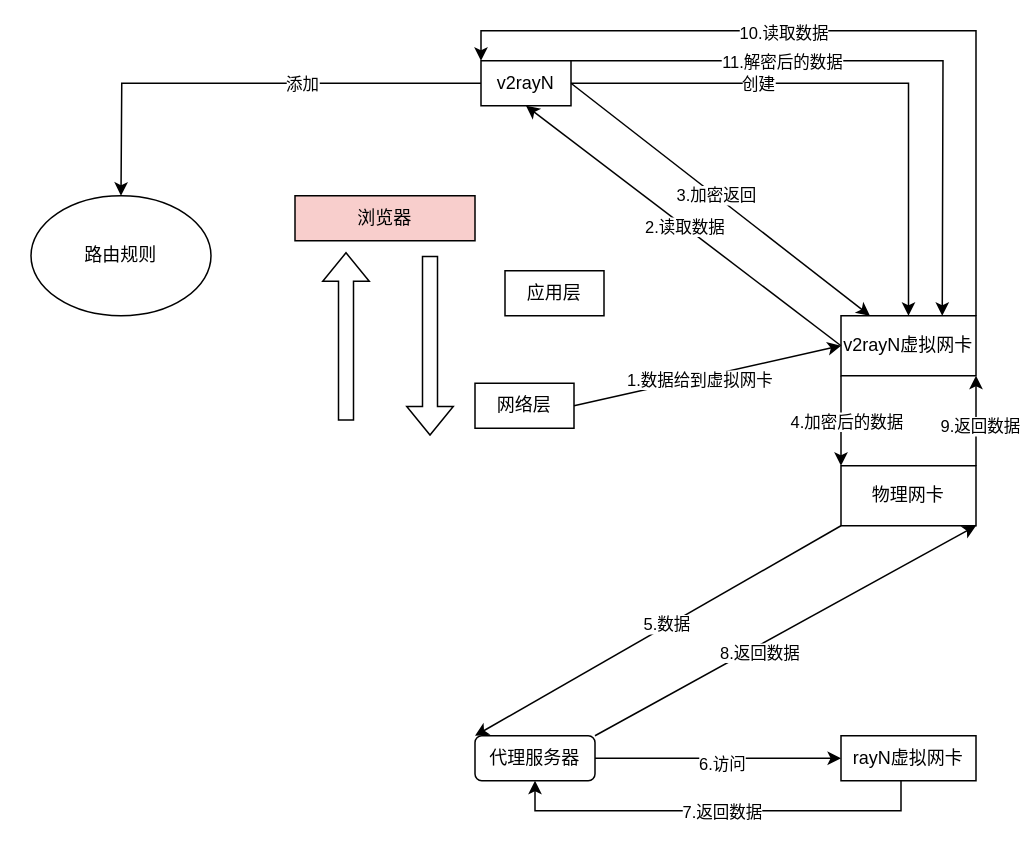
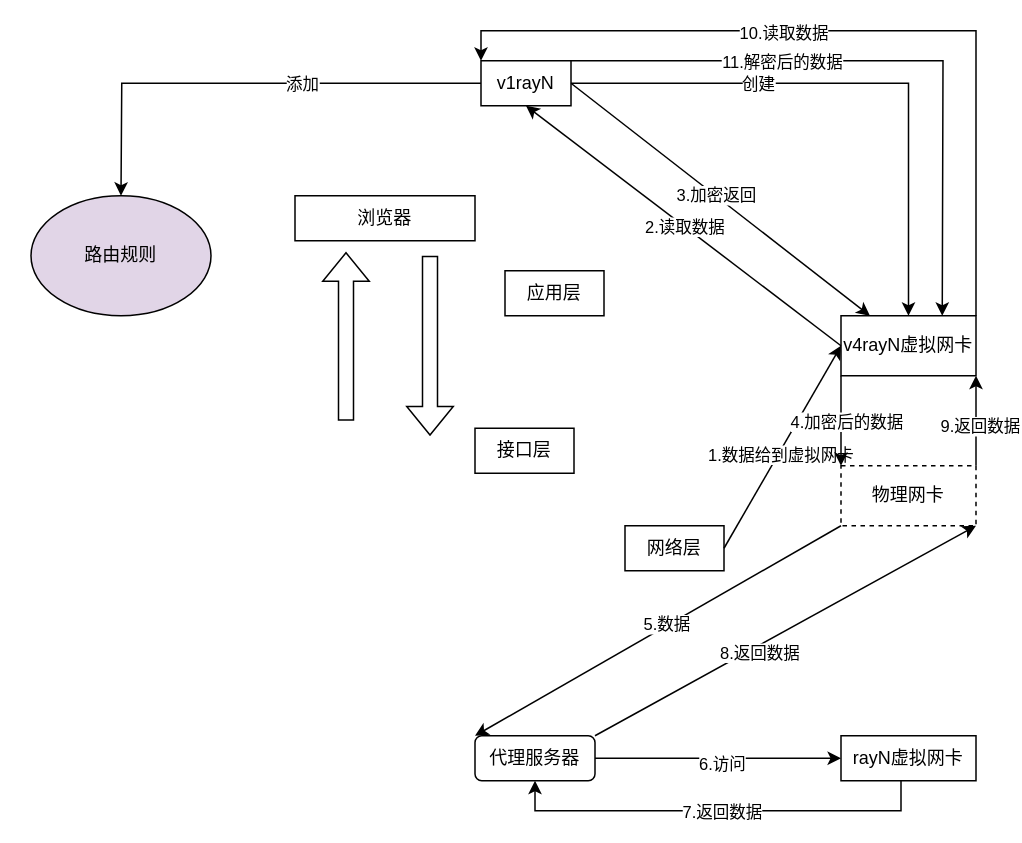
- <mxCell id="6" value="v2rayN" style="rounded=0;whiteSpace=wrap;html=1;" parent="1" vertex="1"><mxGeometry x="320" y="40" width="60" height="30" as="geometry" /></mxCell>
+ <mxCell id="6" value="v1rayN" style="rounded=0;whiteSpace=wrap;html=1;" parent="1" vertex="1"><mxGeometry x="320" y="40" width="60" height="30" as="geometry" /></mxCell>
- <mxCell id="39" value="浏览器" style="rounded=0;whiteSpace=wrap;html=1;fillColor=#f8cecc;" parent="1" vertex="1"><mxGeometry x="196" y="130" width="120" height="30" as="geometry" /></mxCell>
+ <mxCell id="39" value="浏览器" style="rounded=0;whiteSpace=wrap;html=1;" parent="1" vertex="1"><mxGeometry x="196" y="130" width="120" height="30" as="geometry" /></mxCell>
- <mxCell id="10" value="路由规则" style="ellipse;whiteSpace=wrap;html=1;" parent="1" vertex="1"><mxGeometry x="20" y="130" width="120" height="80" as="geometry" /></mxCell>
+ <mxCell id="10" value="路由规则" style="ellipse;whiteSpace=wrap;html=1;fillColor=#e1d5e7;" parent="1" vertex="1"><mxGeometry x="20" y="130" width="120" height="80" as="geometry" /></mxCell>
- <mxCell id="7" value="v2rayN虚拟网卡" style="rounded=0;whiteSpace=wrap;html=1;" parent="1" vertex="1"><mxGeometry x="560" y="210" width="90" height="40" as="geometry" /></mxCell>
+ <mxCell id="7" value="v4rayN虚拟网卡" style="rounded=0;whiteSpace=wrap;html=1;" parent="1" vertex="1"><mxGeometry x="560" y="210" width="90" height="40" as="geometry" /></mxCell>
- <mxCell id="8" value="网络层" style="rounded=0;whiteSpace=wrap;html=1;" parent="1" vertex="1"><mxGeometry x="316" y="255" width="66" height="30" as="geometry" /></mxCell>
+ <mxCell id="8" value="网络层" style="rounded=0;whiteSpace=wrap;html=1;" parent="1" vertex="1"><mxGeometry x="416" y="350" width="66" height="30" as="geometry" /></mxCell>
+ <mxCell id="12" value="接口层" style="rounded=0;whiteSpace=wrap;html=1;" parent="1" vertex="1"><mxGeometry x="316" y="285" width="66" height="30" as="geometry" /></mxCell>
- <mxCell id="9" value="物理网卡" style="rounded=0;whiteSpace=wrap;html=1;" parent="1" vertex="1"><mxGeometry x="560" y="310" width="90" height="40" as="geometry" /></mxCell>
+ <mxCell id="9" value="物理网卡" style="rounded=0;whiteSpace=wrap;html=1;dashed=1;" parent="1" vertex="1"><mxGeometry x="560" y="310" width="90" height="40" as="geometry" /></mxCell>
